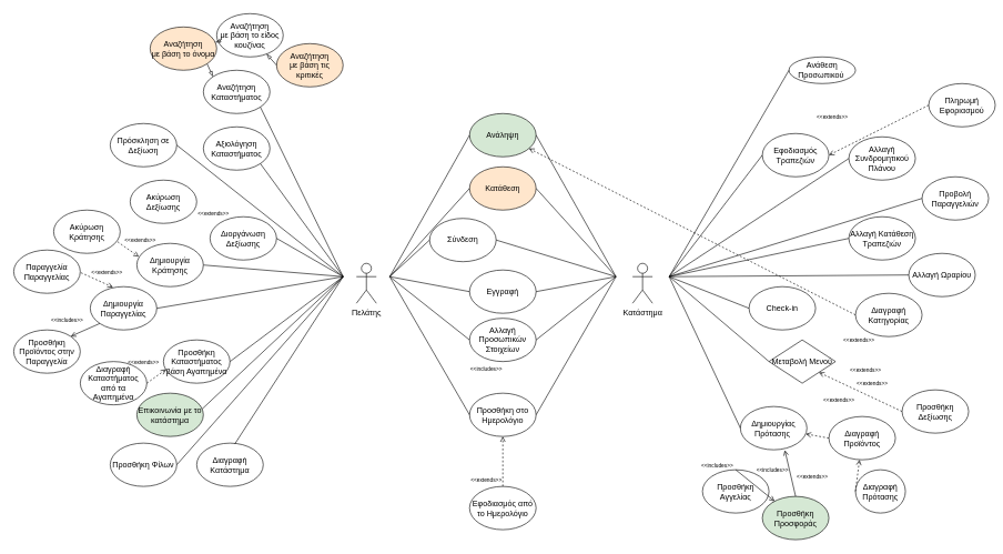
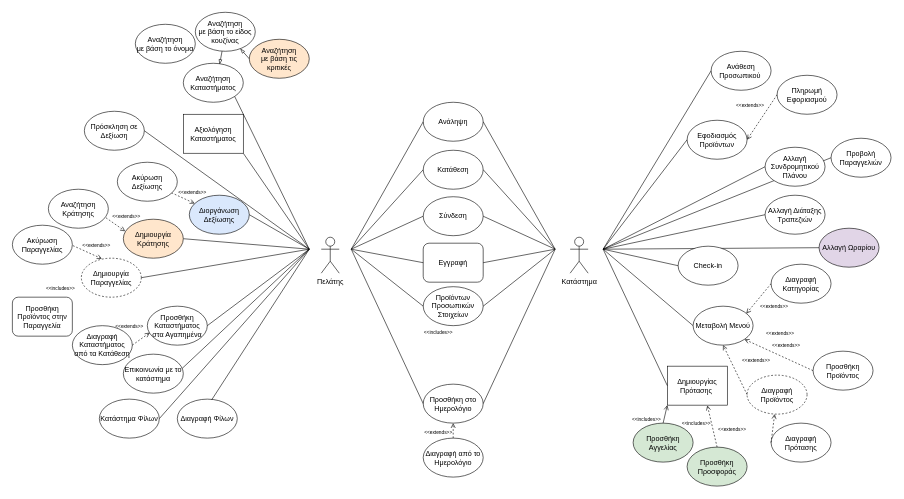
- <mxCell id="105" value="" style="endArrow=blockThin;html=1;rounded=0;strokeColor=#000000;fontColor=#FEFAE0;fillColor=#BC6C25;endFill=0;" edge="1" parent="1" source="102" target="101"><mxGeometry width="50" height="50" relative="1" as="geometry"><mxPoint x="475" y="205" as="sourcePoint" /><mxPoint x="494.16" y="219.122" as="targetPoint" /></mxGeometry></mxCell>
+ <mxCell id="105" value="" style="endArrow=blockThin;html=1;rounded=0;strokeColor=#000000;fontColor=#FEFAE0;fillColor=#BC6C25;entryX=0.605;entryY=0.029;entryDx=0;entryDy=0;endFill=0;entryPerimeter=0;" edge="1" parent="1" source="102" target="40"><mxGeometry width="50" height="50" relative="1" as="geometry"><mxPoint x="475" y="205" as="sourcePoint" /><mxPoint x="494.16" y="219.122" as="targetPoint" /></mxGeometry></mxCell>
- <mxCell id="101" value="Αναζήτηση&lt;br&gt;με βάση το όνομα" style="ellipse;whiteSpace=wrap;html=1;rounded=0;fillColor=#ffe6cc;" vertex="1" parent="1"><mxGeometry x="225" y="40" width="100" height="65" as="geometry" /></mxCell>
+ <mxCell id="101" value="Αναζήτηση&lt;br&gt;με βάση το όνομα" style="ellipse;whiteSpace=wrap;html=1;rounded=0;" vertex="1" parent="1"><mxGeometry x="225" y="40" width="100" height="65" as="geometry" /></mxCell>
- <mxCell id="104" value="" style="endArrow=blockThin;html=1;rounded=0;strokeColor=#000000;fontColor=#FEFAE0;fillColor=#BC6C25;exitX=1;exitY=1;exitDx=0;exitDy=0;entryX=0;entryY=0;entryDx=0;entryDy=0;endFill=0;" edge="1" parent="1" source="101" target="40"><mxGeometry width="50" height="50" relative="1" as="geometry"><mxPoint x="455" y="175" as="sourcePoint" /><mxPoint x="505" y="125" as="targetPoint" /></mxGeometry></mxCell>
- <mxCell id="91" value="Ανάθεση Προσωπικού&amp;nbsp;" style="ellipse;whiteSpace=wrap;html=1;rounded=0;" vertex="1" parent="1"><mxGeometry x="1185" y="85" width="100" height="40" as="geometry" /></mxCell>
+ <mxCell id="91" value="Ανάθεση Προσωπικού&amp;nbsp;" style="ellipse;whiteSpace=wrap;html=1;rounded=0;" vertex="1" parent="1"><mxGeometry x="1185" y="85" width="100" height="65" as="geometry" /></mxCell>
- <mxCell id="95" value="Πληρωμή Εφοριασμού" style="ellipse;whiteSpace=wrap;html=1;rounded=0;" vertex="1" parent="1"><mxGeometry x="1395" y="125" width="100" height="65" as="geometry" /></mxCell>
+ <mxCell id="95" value="Πληρωμή Εφοριασμού" style="ellipse;whiteSpace=wrap;html=1;rounded=0;" vertex="1" parent="1"><mxGeometry x="1295" y="125" width="100" height="65" as="geometry" /></mxCell>
- <mxCell id="14" value="Ανάληψη" style="ellipse;whiteSpace=wrap;html=1;rounded=0;fillColor=#d5e8d4;" vertex="1" parent="1"><mxGeometry x="705" y="170" width="100" height="65" as="geometry" /></mxCell>
+ <mxCell id="14" value="Ανάληψη" style="ellipse;whiteSpace=wrap;html=1;rounded=0;" vertex="1" parent="1"><mxGeometry x="705" y="170" width="100" height="65" as="geometry" /></mxCell>
- <mxCell id="38" value="Πρόσκληση σε Δεξίωση" style="ellipse;whiteSpace=wrap;html=1;rounded=0;" vertex="1" parent="1"><mxGeometry x="165" y="185" width="100" height="65" as="geometry" /></mxCell>
+ <mxCell id="38" value="Πρόσκληση σε Δεξίωση" style="ellipse;whiteSpace=wrap;html=1;rounded=0;" vertex="1" parent="1"><mxGeometry x="140" y="185" width="100" height="65" as="geometry" /></mxCell>
- <mxCell id="29" value="Αξιολόγηση Καταστήματος" style="ellipse;whiteSpace=wrap;html=1;rounded=0;" vertex="1" parent="1"><mxGeometry x="305" y="190" width="100" height="65" as="geometry" /></mxCell>
+ <mxCell id="29" value="Αξιολόγηση Καταστήματος" style="whiteSpace=wrap;html=1;rounded=0;" vertex="1" parent="1"><mxGeometry x="305" y="190" width="100" height="65" as="geometry" /></mxCell>
- <mxCell id="92" value="Εφοδιασμός Τραπεζιών" style="ellipse;whiteSpace=wrap;html=1;rounded=0;" vertex="1" parent="1"><mxGeometry x="1145" y="200" width="100" height="65" as="geometry" /></mxCell>
+ <mxCell id="92" value="Εφοδιασμός Προϊόντων" style="ellipse;whiteSpace=wrap;html=1;rounded=0;" vertex="1" parent="1"><mxGeometry x="1145" y="200" width="100" height="65" as="geometry" /></mxCell>
- <mxCell id="58" value="Αλλαγή Συνδρομητικού Πλάνου" style="ellipse;whiteSpace=wrap;html=1;rounded=0;" vertex="1" parent="1"><mxGeometry x="1275" y="205" width="100" height="65" as="geometry" /></mxCell>
+ <mxCell id="58" value="Αλλαγή Συνδρομητικού Πλάνου" style="ellipse;whiteSpace=wrap;html=1;rounded=0;" vertex="1" parent="1"><mxGeometry x="1275" y="245" width="100" height="65" as="geometry" /></mxCell>
- <mxCell id="13" value="Κατάθεση" style="ellipse;whiteSpace=wrap;html=1;rounded=0;fillColor=#ffe6cc;" vertex="1" parent="1"><mxGeometry x="705" y="250" width="100" height="65" as="geometry" /></mxCell>
+ <mxCell id="13" value="Κατάθεση" style="ellipse;whiteSpace=wrap;html=1;rounded=0;" vertex="1" parent="1"><mxGeometry x="705" y="250" width="100" height="65" as="geometry" /></mxCell>
- <mxCell id="56" value="Προβολή Παραγγελιών" style="ellipse;whiteSpace=wrap;html=1;rounded=0;" vertex="1" parent="1"><mxGeometry x="1385" y="265" width="100" height="65" as="geometry" /></mxCell>
+ <mxCell id="56" value="Προβολή Παραγγελιών" style="ellipse;whiteSpace=wrap;html=1;rounded=0;" vertex="1" parent="1"><mxGeometry x="1385" y="230" width="100" height="65" as="geometry" /></mxCell>
+ <mxCell id="35" value="" style="endArrow=open;dashed=1;html=1;rounded=0;endFill=0;exitX=0.902;exitY=0.782;exitDx=0;exitDy=0;exitPerimeter=0;" edge="1" parent="1" source="36" target="33"><mxGeometry width="50" height="50" relative="1" as="geometry"><mxPoint x="205" y="300" as="sourcePoint" /><mxPoint x="329.7" y="297.44" as="targetPoint" /><Array as="points" /></mxGeometry></mxCell>
- <mxCell id="26" value="Ακύρωση Κράτησης" style="ellipse;whiteSpace=wrap;html=1;rounded=0;" vertex="1" parent="1"><mxGeometry x="80" y="315" width="100" height="65" as="geometry" /></mxCell>
+ <mxCell id="26" value="Αναζήτηση Κράτησης" style="ellipse;whiteSpace=wrap;html=1;rounded=0;" vertex="1" parent="1"><mxGeometry x="80" y="315" width="100" height="65" as="geometry" /></mxCell>
- <mxCell id="66" value="" style="endArrow=open;dashed=1;html=1;rounded=0;endFill=0;exitX=0;exitY=0.5;exitDx=0;exitDy=0;" edge="1" parent="1" source="65" target="14"><mxGeometry width="50" height="50" relative="1" as="geometry"><mxPoint x="1332" y="525" as="sourcePoint" /><mxPoint x="1332" y="522.5" as="targetPoint" /></mxGeometry></mxCell>
+ <mxCell id="66" value="" style="endArrow=open;dashed=1;html=1;rounded=0;endFill=0;exitX=0;exitY=0.5;exitDx=0;exitDy=0;entryX=0.888;entryY=0.188;entryDx=0;entryDy=0;entryPerimeter=0;" edge="1" parent="1" source="65" target="60"><mxGeometry width="50" height="50" relative="1" as="geometry"><mxPoint x="1332" y="525" as="sourcePoint" /><mxPoint x="1332" y="522.5" as="targetPoint" /></mxGeometry></mxCell>
- <mxCell id="33" value="Διοργάνωση Δεξίωσης" style="ellipse;whiteSpace=wrap;html=1;rounded=0;" vertex="1" parent="1"><mxGeometry x="315" y="325" width="100" height="65" as="geometry" /></mxCell>
+ <mxCell id="33" value="Διοργάνωση Δεξίωσης" style="ellipse;whiteSpace=wrap;html=1;rounded=0;fillColor=#dae8fc;" vertex="1" parent="1"><mxGeometry x="315" y="325" width="100" height="65" as="geometry" /></mxCell>
- <mxCell id="47" value="Αλλαγή Κατάθεση Τραπεζιών" style="ellipse;whiteSpace=wrap;html=1;rounded=0;" vertex="1" parent="1"><mxGeometry x="1275" y="325" width="100" height="65" as="geometry" /></mxCell>
+ <mxCell id="47" value="Αλλαγή Διάταξης Τραπεζιών" style="ellipse;whiteSpace=wrap;html=1;rounded=0;" vertex="1" parent="1"><mxGeometry x="1275" y="325" width="100" height="65" as="geometry" /></mxCell>
- <mxCell id="3" value="Σύνδεση" style="ellipse;whiteSpace=wrap;html=1;rounded=0;" vertex="1" parent="1"><mxGeometry x="645" y="327.5" width="100" height="65" as="geometry" /></mxCell>
+ <mxCell id="3" value="Σύνδεση" style="ellipse;whiteSpace=wrap;html=1;rounded=0;" vertex="1" parent="1"><mxGeometry x="705" y="327.5" width="100" height="65" as="geometry" /></mxCell>
- <mxCell id="20" value="Δημιουργία Κράτησης" style="ellipse;whiteSpace=wrap;html=1;rounded=0;" vertex="1" parent="1"><mxGeometry x="205" y="365" width="100" height="65" as="geometry" /></mxCell>
+ <mxCell id="20" value="Δημιουργία Κράτησης" style="ellipse;whiteSpace=wrap;html=1;rounded=0;fillColor=#ffe6cc;" vertex="1" parent="1"><mxGeometry x="205" y="365" width="100" height="65" as="geometry" /></mxCell>
- <mxCell id="85" value="Παραγγελία Παραγγελίας" style="ellipse;whiteSpace=wrap;html=1;rounded=0;" vertex="1" parent="1"><mxGeometry x="20" y="375" width="100" height="65" as="geometry" /></mxCell>
+ <mxCell id="85" value="Ακύρωση Παραγγελίας" style="ellipse;whiteSpace=wrap;html=1;rounded=0;" vertex="1" parent="1"><mxGeometry x="20" y="375" width="100" height="65" as="geometry" /></mxCell>
- <mxCell id="52" value="Αλλαγή Ωραρίου" style="ellipse;whiteSpace=wrap;html=1;rounded=0;" vertex="1" parent="1"><mxGeometry x="1365" y="380" width="100" height="65" as="geometry" /></mxCell>
+ <mxCell id="52" value="Αλλαγή Ωραρίου" style="ellipse;whiteSpace=wrap;html=1;rounded=0;fillColor=#e1d5e7;" vertex="1" parent="1"><mxGeometry x="1365" y="380" width="100" height="65" as="geometry" /></mxCell>
- <mxCell id="4" value="Εγγραφή" style="ellipse;whiteSpace=wrap;html=1;rounded=0;" vertex="1" parent="1"><mxGeometry x="705" y="405" width="100" height="65" as="geometry" /></mxCell>
+ <mxCell id="4" value="Εγγραφή" style="whiteSpace=wrap;html=1;rounded=1;" vertex="1" parent="1"><mxGeometry x="705" y="405" width="100" height="65" as="geometry" /></mxCell>
- <mxCell id="21" value="Δημιουργία Παραγγελίας" style="ellipse;whiteSpace=wrap;html=1;rounded=0;" vertex="1" parent="1"><mxGeometry x="135" y="430" width="100" height="65" as="geometry" /></mxCell>
+ <mxCell id="21" value="Δημιουργία Παραγγελίας" style="ellipse;whiteSpace=wrap;html=1;rounded=0;dashed=1;" vertex="1" parent="1"><mxGeometry x="135" y="430" width="100" height="65" as="geometry" /></mxCell>
- <mxCell id="54" value="Check-in" style="ellipse;whiteSpace=wrap;html=1;rounded=0;" vertex="1" parent="1"><mxGeometry x="1125" y="430" width="100" height="65" as="geometry" /></mxCell>
+ <mxCell id="54" value="Check-in" style="ellipse;whiteSpace=wrap;html=1;rounded=0;" vertex="1" parent="1"><mxGeometry x="1130" y="410" width="100" height="65" as="geometry" /></mxCell>
- <mxCell id="99" value="" style="endArrow=open;html=1;rounded=0;endFill=0;entryX=1;entryY=0;entryDx=0;entryDy=0;exitX=0;exitY=1;exitDx=0;exitDy=0;" edge="1" parent="1" source="21" target="98"><mxGeometry width="50" height="50" relative="1" as="geometry"><mxPoint x="120" y="475" as="sourcePoint" /><mxPoint x="120" y="500" as="targetPoint" /></mxGeometry></mxCell>
- <mxCell id="10" value="Αλλαγή Προσωπικών Στοιχείων" style="ellipse;whiteSpace=wrap;html=1;rounded=0;" vertex="1" parent="1"><mxGeometry x="705" y="477.5" width="100" height="65" as="geometry" /></mxCell>
+ <mxCell id="10" value="Προϊόντων Προσωπικών Στοιχείων" style="ellipse;whiteSpace=wrap;html=1;rounded=0;" vertex="1" parent="1"><mxGeometry x="705" y="477.5" width="100" height="65" as="geometry" /></mxCell>
- <mxCell id="98" value="Προσθήκη Προϊόντος στην Παραγγελία" style="ellipse;whiteSpace=wrap;html=1;rounded=0;" vertex="1" parent="1"><mxGeometry x="20" y="495" width="100" height="65" as="geometry" /></mxCell>
+ <mxCell id="98" value="Προσθήκη Προϊόντος στην Παραγγελία" style="whiteSpace=wrap;html=1;rounded=1;" vertex="1" parent="1"><mxGeometry x="20" y="495" width="100" height="65" as="geometry" /></mxCell>
- <mxCell id="23" value="Προσθήκη Καταστήματος βάση Αγαπημένα" style="ellipse;whiteSpace=wrap;html=1;rounded=0;" vertex="1" parent="1"><mxGeometry x="245" y="510" width="100" height="65" as="geometry" /></mxCell>
+ <mxCell id="23" value="Προσθήκη Καταστήματος στα Αγαπημένα" style="ellipse;whiteSpace=wrap;html=1;rounded=0;" vertex="1" parent="1"><mxGeometry x="245" y="510" width="100" height="65" as="geometry" /></mxCell>
- <mxCell id="60" value="Μεταβολή Μενού" style="rhombus;whiteSpace=wrap;html=1;" vertex="1" parent="1"><mxGeometry x="1155" y="510" width="100" height="65" as="geometry" /></mxCell>
+ <mxCell id="60" value="Μεταβολή Μενού" style="ellipse;whiteSpace=wrap;html=1;rounded=0;" vertex="1" parent="1"><mxGeometry x="1155" y="510" width="100" height="65" as="geometry" /></mxCell>
- <mxCell id="88" value="Διαγραφή Καταστήματος από τα Αγαπημένα" style="ellipse;whiteSpace=wrap;html=1;rounded=0;" vertex="1" parent="1"><mxGeometry x="120" y="542.5" width="100" height="65" as="geometry" /></mxCell>
+ <mxCell id="88" value="Διαγραφή Καταστήματος από τα Κατάθεση" style="ellipse;whiteSpace=wrap;html=1;rounded=0;" vertex="1" parent="1"><mxGeometry x="120" y="542.5" width="100" height="65" as="geometry" /></mxCell>
- <mxCell id="63" value="Προσθήκη Δεξίωσης" style="ellipse;whiteSpace=wrap;html=1;rounded=0;" vertex="1" parent="1"><mxGeometry x="1355" y="585" width="100" height="65" as="geometry" /></mxCell>
+ <mxCell id="63" value="Προσθήκη Προϊόντος" style="ellipse;whiteSpace=wrap;html=1;rounded=0;" vertex="1" parent="1"><mxGeometry x="1355" y="585" width="100" height="65" as="geometry" /></mxCell>
- <mxCell id="31" value="Επικοινωνία με το κατάστημα" style="ellipse;whiteSpace=wrap;html=1;rounded=0;fillColor=#d5e8d4;" vertex="1" parent="1"><mxGeometry x="205" y="590" width="100" height="65" as="geometry" /></mxCell>
+ <mxCell id="31" value="Επικοινωνία με το κατάστημα" style="ellipse;whiteSpace=wrap;html=1;rounded=0;" vertex="1" parent="1"><mxGeometry x="205" y="590" width="100" height="65" as="geometry" /></mxCell>
- <mxCell id="46" value="Προσθήκη στο Ημερολόγιο" style="ellipse;whiteSpace=wrap;html=1;rounded=0;" vertex="1" parent="1"><mxGeometry x="705" y="590" width="100" height="65" as="geometry" /></mxCell>
+ <mxCell id="46" value="Προσθήκη στο Ημερολόγιο" style="ellipse;whiteSpace=wrap;html=1;rounded=0;" vertex="1" parent="1"><mxGeometry x="705" y="640" width="100" height="65" as="geometry" /></mxCell>
- <mxCell id="72" value="Δημιουργίας Πρότασης&amp;nbsp;" style="ellipse;whiteSpace=wrap;html=1;rounded=0;" vertex="1" parent="1"><mxGeometry x="1112" y="610" width="100" height="65" as="geometry" /></mxCell>
+ <mxCell id="72" value="Δημιουργίας Πρότασης&amp;nbsp;" style="whiteSpace=wrap;html=1;rounded=0;" vertex="1" parent="1"><mxGeometry x="1112" y="610" width="100" height="65" as="geometry" /></mxCell>
- <mxCell id="70" value="" style="endArrow=open;dashed=1;html=1;rounded=0;endFill=0;exitX=0;exitY=0.5;exitDx=0;exitDy=0;" edge="1" parent="1" source="69" target="72"><mxGeometry width="50" height="50" relative="1" as="geometry"><mxPoint x="1385" y="747.11" as="sourcePoint" /><mxPoint x="1317.487" y="690.005" as="targetPoint" /></mxGeometry></mxCell>
+ <mxCell id="70" value="" style="endArrow=open;dashed=1;html=1;rounded=0;endFill=0;exitX=0;exitY=0.5;exitDx=0;exitDy=0;entryX=0.5;entryY=1;entryDx=0;entryDy=0;" edge="1" parent="1" source="69" target="60"><mxGeometry width="50" height="50" relative="1" as="geometry"><mxPoint x="1385" y="747.11" as="sourcePoint" /><mxPoint x="1317.487" y="690.005" as="targetPoint" /></mxGeometry></mxCell>
- <mxCell id="69" value="Διαγραφή Προϊόντος" style="ellipse;whiteSpace=wrap;html=1;rounded=0;" vertex="1" parent="1"><mxGeometry x="1245" y="625" width="100" height="65" as="geometry" /></mxCell>
+ <mxCell id="69" value="Διαγραφή Προϊόντος" style="ellipse;whiteSpace=wrap;html=1;rounded=0;dashed=1;" vertex="1" parent="1"><mxGeometry x="1245" y="625" width="100" height="65" as="geometry" /></mxCell>
- <mxCell id="42" value="Προσθήκη Φίλων" style="ellipse;whiteSpace=wrap;html=1;rounded=0;" vertex="1" parent="1"><mxGeometry x="165" y="665" width="100" height="65" as="geometry" /></mxCell>
+ <mxCell id="42" value="Κατάστημα Φίλων" style="ellipse;whiteSpace=wrap;html=1;rounded=0;" vertex="1" parent="1"><mxGeometry x="165" y="665" width="100" height="65" as="geometry" /></mxCell>
- <mxCell id="44" value="Διαγραφή Κατάστημα" style="ellipse;whiteSpace=wrap;html=1;rounded=0;" vertex="1" parent="1"><mxGeometry x="295" y="665" width="100" height="65" as="geometry" /></mxCell>
+ <mxCell id="44" value="Διαγραφή Φίλων" style="ellipse;whiteSpace=wrap;html=1;rounded=0;" vertex="1" parent="1"><mxGeometry x="295" y="665" width="100" height="65" as="geometry" /></mxCell>
- <mxCell id="78" value="" style="endArrow=open;html=1;rounded=0;endFill=0;entryX=0.668;entryY=1.008;entryDx=0;entryDy=0;exitX=0.5;exitY=0;exitDx=0;exitDy=0;entryPerimeter=0;" edge="1" parent="1" source="77" target="72"><mxGeometry width="50" height="50" relative="1" as="geometry"><mxPoint x="1352" y="916.25" as="sourcePoint" /><mxPoint x="1260.4" y="874.525" as="targetPoint" /></mxGeometry></mxCell>
+ <mxCell id="78" value="" style="endArrow=open;html=1;rounded=0;endFill=0;entryX=0.668;entryY=1.008;entryDx=0;entryDy=0;exitX=0.5;exitY=0;exitDx=0;exitDy=0;entryPerimeter=0;dashed=1;" edge="1" parent="1" source="77" target="72"><mxGeometry width="50" height="50" relative="1" as="geometry"><mxPoint x="1352" y="916.25" as="sourcePoint" /><mxPoint x="1260.4" y="874.525" as="targetPoint" /></mxGeometry></mxCell>
- <mxCell id="75" value="" style="endArrow=open;html=1;rounded=0;endFill=0;exitX=0.5;exitY=0;exitDx=0;exitDy=0;" edge="1" parent="1" source="74" target="77"><mxGeometry width="50" height="50" relative="1" as="geometry"><mxPoint x="1082" y="943.75" as="sourcePoint" /><mxPoint x="1282" y="1068.75" as="targetPoint" /></mxGeometry></mxCell>
+ <mxCell id="75" value="" style="endArrow=open;html=1;rounded=0;endFill=0;exitX=0.5;exitY=0;exitDx=0;exitDy=0;entryX=0;entryY=1;entryDx=0;entryDy=0;" edge="1" parent="1" source="74" target="72"><mxGeometry width="50" height="50" relative="1" as="geometry"><mxPoint x="1082" y="943.75" as="sourcePoint" /><mxPoint x="1282" y="1068.75" as="targetPoint" /></mxGeometry></mxCell>
- <mxCell id="74" value="Προσθήκη Αγγελίας" style="ellipse;whiteSpace=wrap;html=1;rounded=0;" vertex="1" parent="1"><mxGeometry x="1055" y="705" width="100" height="65" as="geometry" /></mxCell>
+ <mxCell id="74" value="Προσθήκη Αγγελίας" style="ellipse;whiteSpace=wrap;html=1;rounded=0;fillColor=#d5e8d4;" vertex="1" parent="1"><mxGeometry x="1055" y="705" width="100" height="65" as="geometry" /></mxCell>
- <mxCell id="80" value="Διαγραφή Πρότασης" style="ellipse;whiteSpace=wrap;html=1;rounded=0;" vertex="1" parent="1"><mxGeometry x="1285" y="705" width="75" height="65" as="geometry" /></mxCell>
+ <mxCell id="80" value="Διαγραφή Πρότασης" style="ellipse;whiteSpace=wrap;html=1;rounded=0;" vertex="1" parent="1"><mxGeometry x="1285" y="705" width="100" height="65" as="geometry" /></mxCell>
- <mxCell id="48" value="Εφοδιασμός από το Ημερολόγιο" style="ellipse;whiteSpace=wrap;html=1;rounded=0;" vertex="1" parent="1"><mxGeometry x="705" y="730" width="100" height="65" as="geometry" /></mxCell>
+ <mxCell id="48" value="Διαγραφή από το Ημερολόγιο" style="ellipse;whiteSpace=wrap;html=1;rounded=0;" vertex="1" parent="1"><mxGeometry x="705" y="730" width="100" height="65" as="geometry" /></mxCell>
